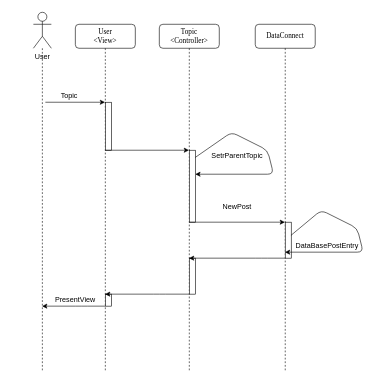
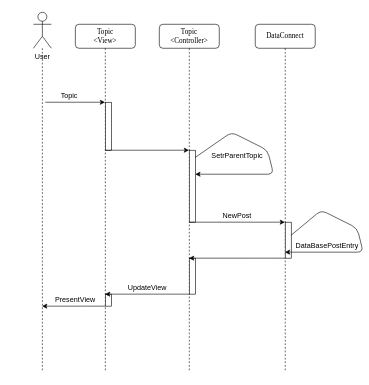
- <mxCell id="8" value="User&lt;br&gt;&amp;lt;View&amp;gt;" style="shape=umlLifeline;perimeter=lifelinePerimeter;whiteSpace=wrap;html=1;container=1;collapsible=0;recursiveResize=0;outlineConnect=0;rounded=1;shadow=0;comic=0;labelBackgroundColor=none;strokeColor=#000000;strokeWidth=1;fillColor=#FFFFFF;fontFamily=Verdana;fontSize=12;fontColor=#000000;align=center;" parent="1" vertex="1"><mxGeometry x="125" y="40" width="100" height="580" as="geometry" /></mxCell>
+ <mxCell id="8" value="Topic&lt;br&gt;&amp;lt;View&amp;gt;" style="shape=umlLifeline;perimeter=lifelinePerimeter;whiteSpace=wrap;html=1;container=1;collapsible=0;recursiveResize=0;outlineConnect=0;rounded=1;shadow=0;comic=0;labelBackgroundColor=none;strokeColor=#000000;strokeWidth=1;fillColor=#FFFFFF;fontFamily=Verdana;fontSize=12;fontColor=#000000;align=center;" parent="1" vertex="1"><mxGeometry x="125" y="40" width="100" height="580" as="geometry" /></mxCell>
- <mxCell id="17" value="NewPost" style="text;html=1;strokeColor=none;fillColor=none;align=center;verticalAlign=middle;whiteSpace=wrap;rounded=0;" parent="1" vertex="1"><mxGeometry x="375" y="335" width="40" height="20" as="geometry" /></mxCell>
+ <mxCell id="17" value="NewPost" style="text;html=1;strokeColor=none;fillColor=none;align=center;verticalAlign=middle;whiteSpace=wrap;rounded=0;" parent="1" vertex="1"><mxGeometry x="375" y="350" width="40" height="20" as="geometry" /></mxCell>
+ <mxCell id="21" value="UpdateView" style="text;html=1;strokeColor=none;fillColor=none;align=center;verticalAlign=middle;whiteSpace=wrap;rounded=0;" parent="1" vertex="1"><mxGeometry x="225" y="470" width="40" height="20" as="geometry" /></mxCell>
